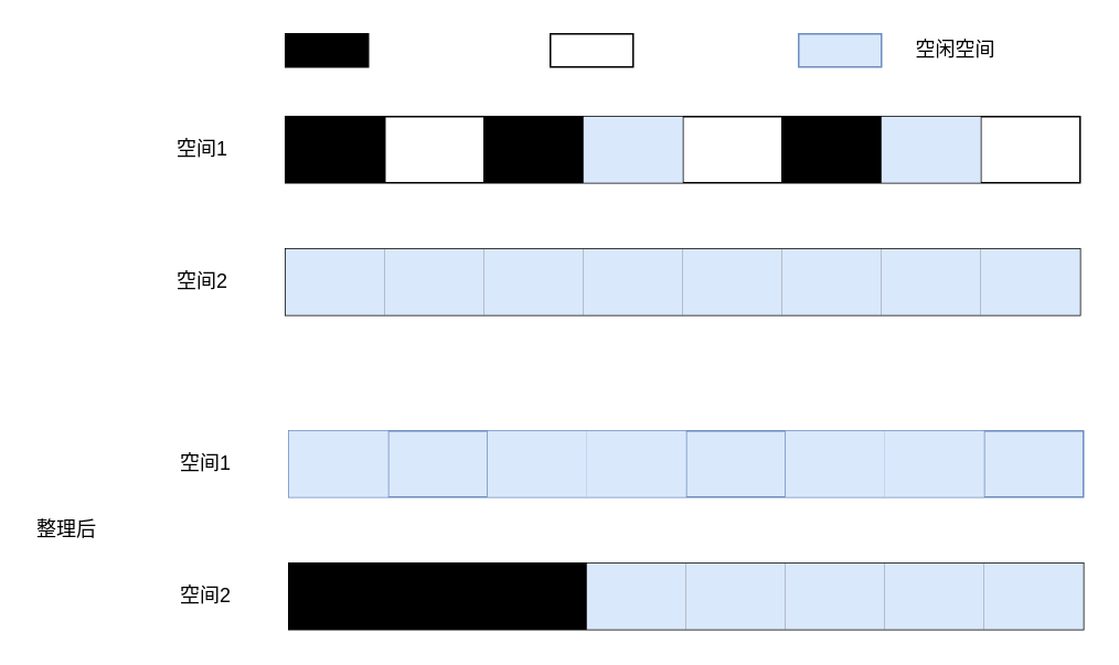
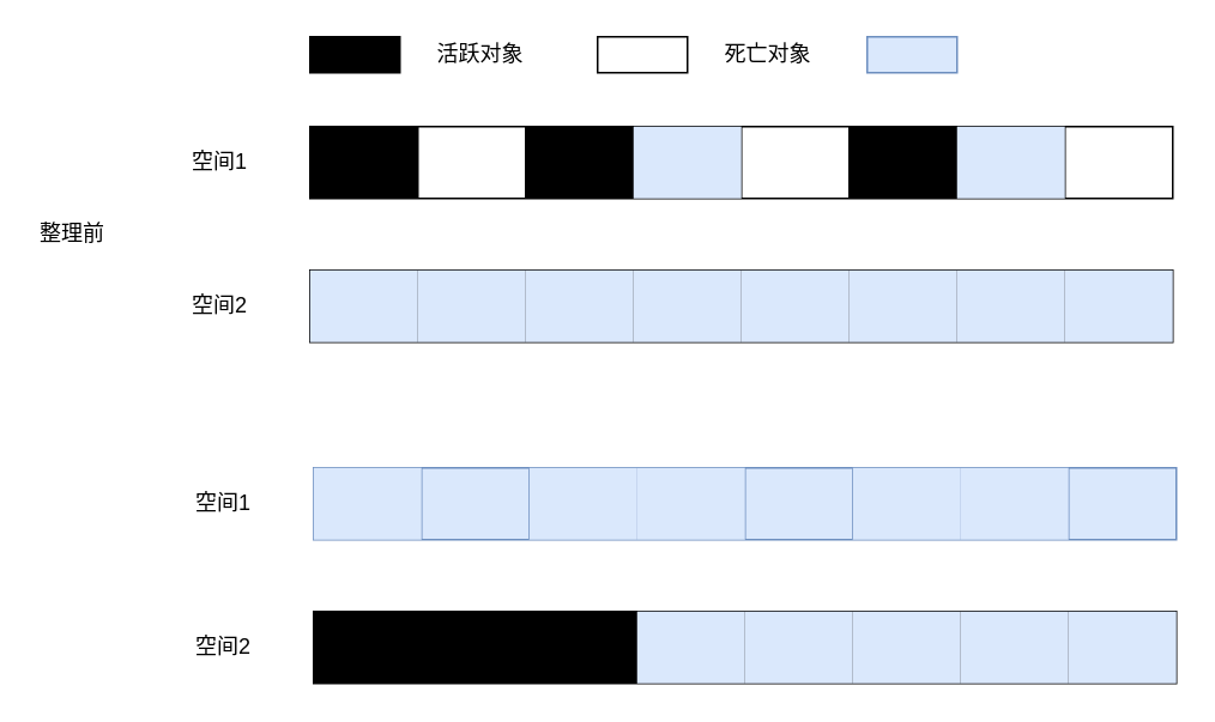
+ <mxCell id="24" value="活跃对象" style="text;html=1;strokeColor=none;fillColor=none;align=center;verticalAlign=middle;whiteSpace=wrap;rounded=0;" vertex="1" parent="22"><mxGeometry x="70" width="50" height="20" as="geometry" /></mxCell>
+ <mxCell id="27" value="死亡对象" style="text;html=1;strokeColor=none;fillColor=none;align=center;verticalAlign=middle;whiteSpace=wrap;rounded=0;" vertex="1" parent="25"><mxGeometry x="70" width="50" height="20" as="geometry" /></mxCell>
- <mxCell id="30" value="空闲空间" style="text;html=1;strokeColor=none;fillColor=none;align=center;verticalAlign=middle;whiteSpace=wrap;rounded=0;" vertex="1" parent="28"><mxGeometry x="70" width="50" height="20" as="geometry" /></mxCell>
+ <mxCell id="55" value="整理前" style="text;html=1;strokeColor=none;fillColor=none;align=center;verticalAlign=middle;whiteSpace=wrap;rounded=0;" vertex="1" parent="1"><mxGeometry x="20" y="120" width="40" height="20" as="geometry" /></mxCell>
- <mxCell id="56" value="整理后" style="text;html=1;strokeColor=none;fillColor=none;align=center;verticalAlign=middle;whiteSpace=wrap;rounded=0;" vertex="1" parent="1"><mxGeometry x="20" y="310" width="40" height="20" as="geometry" /></mxCell>
